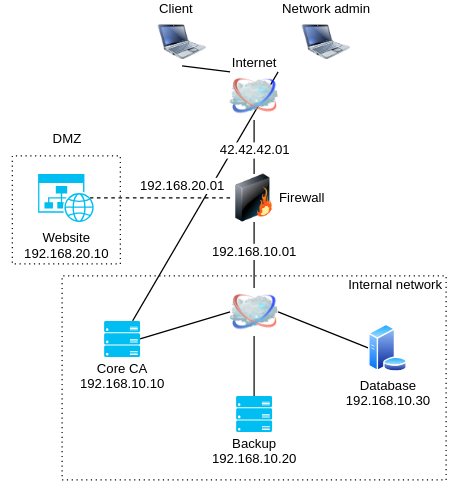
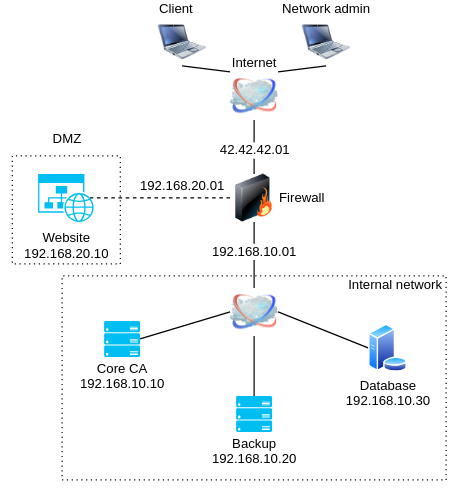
- <mxCell id="6" style="rounded=0;orthogonalLoop=1;jettySize=auto;html=1;exitX=1;exitY=0;exitDx=0;exitDy=0;fontSize=22;endArrow=none;endFill=0;strokeWidth=2;" edge="1" parent="1" source="7" target="19"><mxGeometry relative="1" as="geometry" /></mxCell>
+ <mxCell id="6" style="rounded=0;orthogonalLoop=1;jettySize=auto;html=1;exitX=1;exitY=0;exitDx=0;exitDy=0;entryX=0.5;entryY=1;entryDx=0;entryDy=0;fontSize=22;endArrow=none;endFill=0;strokeWidth=2;" edge="1" parent="1" source="7" target="14"><mxGeometry relative="1" as="geometry" /></mxCell>
